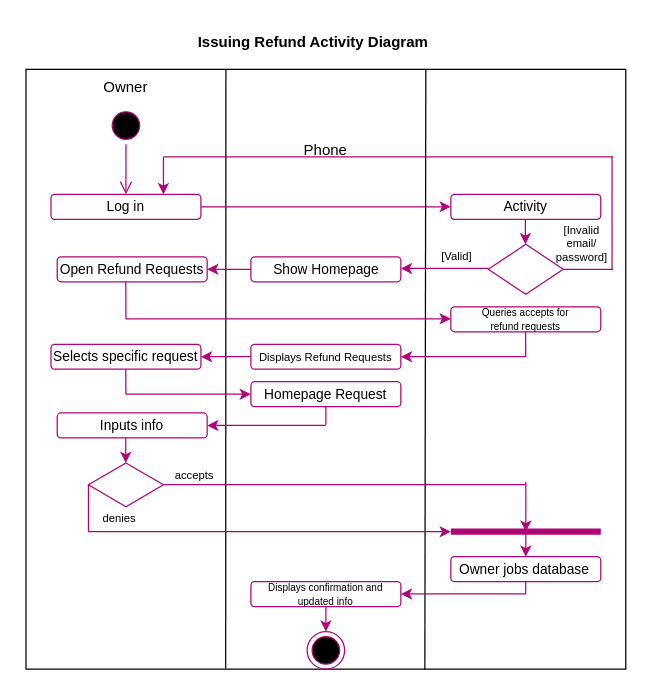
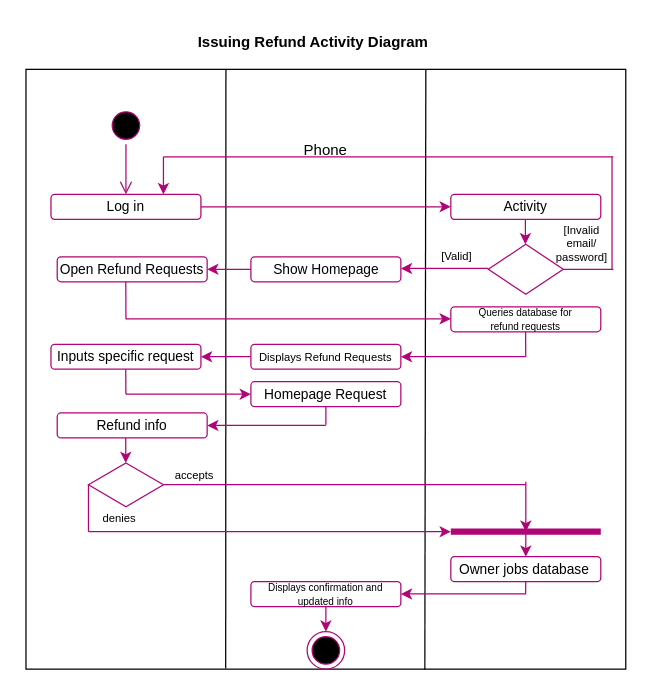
- <mxCell id="6" value="Owner" style="text;html=1;strokeColor=none;fillColor=none;align=center;verticalAlign=middle;whiteSpace=wrap;rounded=0;" parent="1" vertex="1"><mxGeometry x="70" y="55" width="60" height="30" as="geometry" /></mxCell>
- <mxCell id="31" value="&lt;font style=&quot;font-size: 8px&quot;&gt;Queries accepts for &lt;br&gt;refund requests&lt;br&gt;&lt;/font&gt;" style="text;html=1;strokeColor=none;fillColor=none;align=center;verticalAlign=middle;whiteSpace=wrap;rounded=0;fontSize=9;" parent="1" vertex="1"><mxGeometry x="360" y="242.5" width="120" height="25" as="geometry" /></mxCell>
+ <mxCell id="31" value="&lt;font style=&quot;font-size: 8px&quot;&gt;Queries database for &lt;br&gt;refund requests&lt;br&gt;&lt;/font&gt;" style="text;html=1;strokeColor=none;fillColor=none;align=center;verticalAlign=middle;whiteSpace=wrap;rounded=0;fontSize=9;" parent="1" vertex="1"><mxGeometry x="360" y="242.5" width="120" height="25" as="geometry" /></mxCell>
- <mxCell id="35" value="&lt;font style=&quot;font-size: 11px&quot;&gt;Selects specific request&lt;/font&gt;" style="text;html=1;strokeColor=none;fillColor=none;align=center;verticalAlign=middle;whiteSpace=wrap;rounded=0;fontSize=11;" parent="1" vertex="1"><mxGeometry x="40" y="270" width="120" height="30" as="geometry" /></mxCell>
+ <mxCell id="35" value="&lt;font style=&quot;font-size: 11px&quot;&gt;Inputs specific request&lt;/font&gt;" style="text;html=1;strokeColor=none;fillColor=none;align=center;verticalAlign=middle;whiteSpace=wrap;rounded=0;fontSize=11;" parent="1" vertex="1"><mxGeometry x="40" y="270" width="120" height="30" as="geometry" /></mxCell>
- <mxCell id="55" value="Inputs info" style="text;html=1;strokeColor=none;fillColor=none;align=center;verticalAlign=middle;whiteSpace=wrap;rounded=0;fontSize=11;" vertex="1" parent="1"><mxGeometry x="45" y="325" width="120" height="30" as="geometry" /></mxCell>
+ <mxCell id="55" value="Refund info" style="text;html=1;strokeColor=none;fillColor=none;align=center;verticalAlign=middle;whiteSpace=wrap;rounded=0;fontSize=11;" vertex="1" parent="1"><mxGeometry x="45" y="325" width="120" height="30" as="geometry" /></mxCell>
